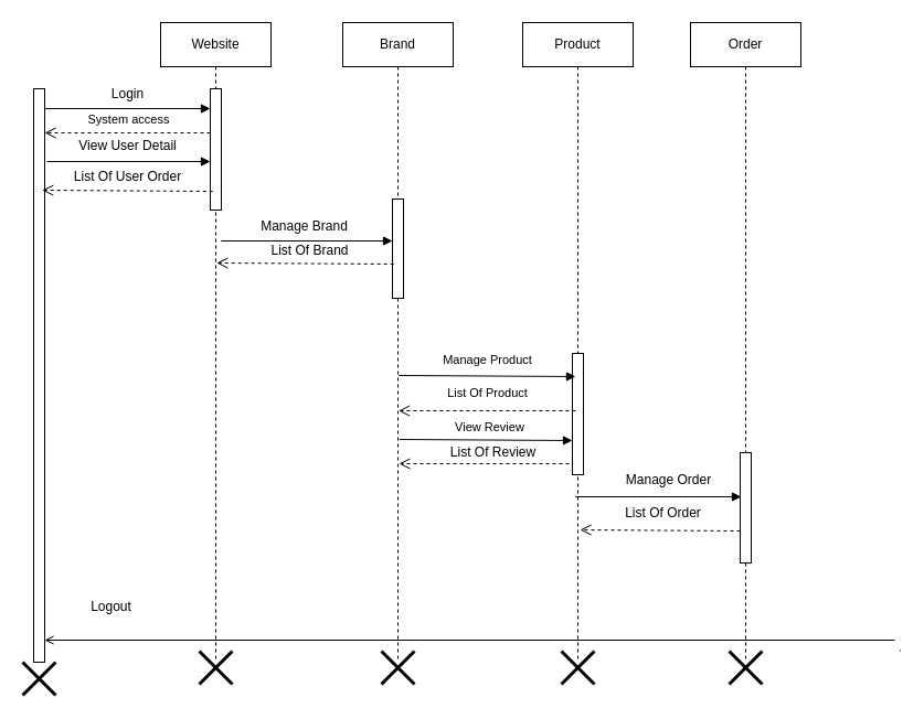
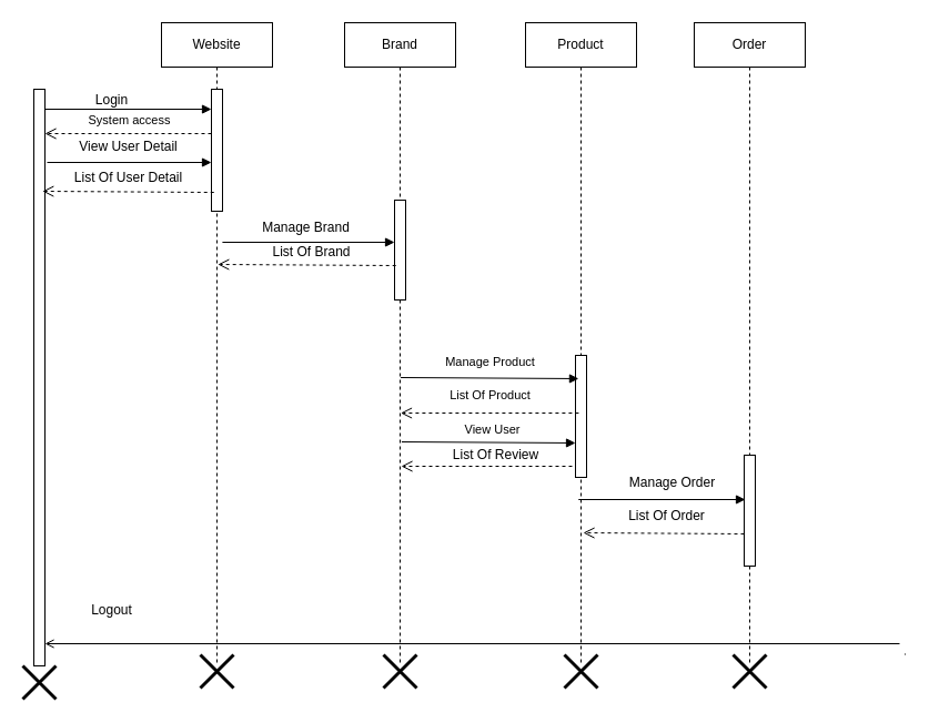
- <mxCell id="30" value="Login" style="text;html=1;align=center;verticalAlign=middle;resizable=0;points=[];autosize=1;strokeColor=none;fillColor=none;" parent="1" vertex="1"><mxGeometry x="90" y="70" width="50" height="30" as="geometry" /></mxCell>
+ <mxCell id="30" value="Login" style="text;html=1;align=center;verticalAlign=middle;resizable=0;points=[];autosize=1;strokeColor=none;fillColor=none;" parent="1" vertex="1"><mxGeometry x="75" y="75" width="50" height="30" as="geometry" /></mxCell>
- <mxCell id="33" value="List Of User Order" style="text;html=1;align=center;verticalAlign=middle;resizable=0;points=[];autosize=1;strokeColor=none;fillColor=none;" parent="1" vertex="1"><mxGeometry x="55" y="145" width="120" height="30" as="geometry" /></mxCell>
+ <mxCell id="33" value="List Of User Detail" style="text;html=1;align=center;verticalAlign=middle;resizable=0;points=[];autosize=1;strokeColor=none;fillColor=none;" parent="1" vertex="1"><mxGeometry x="55" y="145" width="120" height="30" as="geometry" /></mxCell>
- <mxCell id="27" value="&lt;span style=&quot;font-size: 11px; background-color: rgb(255, 255, 255);&quot;&gt;View Review&lt;/span&gt;" style="text;html=1;align=center;verticalAlign=middle;resizable=0;points=[];autosize=1;strokeColor=none;fillColor=none;" parent="1" vertex="1"><mxGeometry x="398" y="372" width="90" height="30" as="geometry" /></mxCell>
+ <mxCell id="27" value="&lt;span style=&quot;font-size: 11px; background-color: rgb(255, 255, 255);&quot;&gt;View User&lt;/span&gt;" style="text;html=1;align=center;verticalAlign=middle;resizable=0;points=[];autosize=1;strokeColor=none;fillColor=none;" parent="1" vertex="1"><mxGeometry x="398" y="372" width="90" height="30" as="geometry" /></mxCell>
